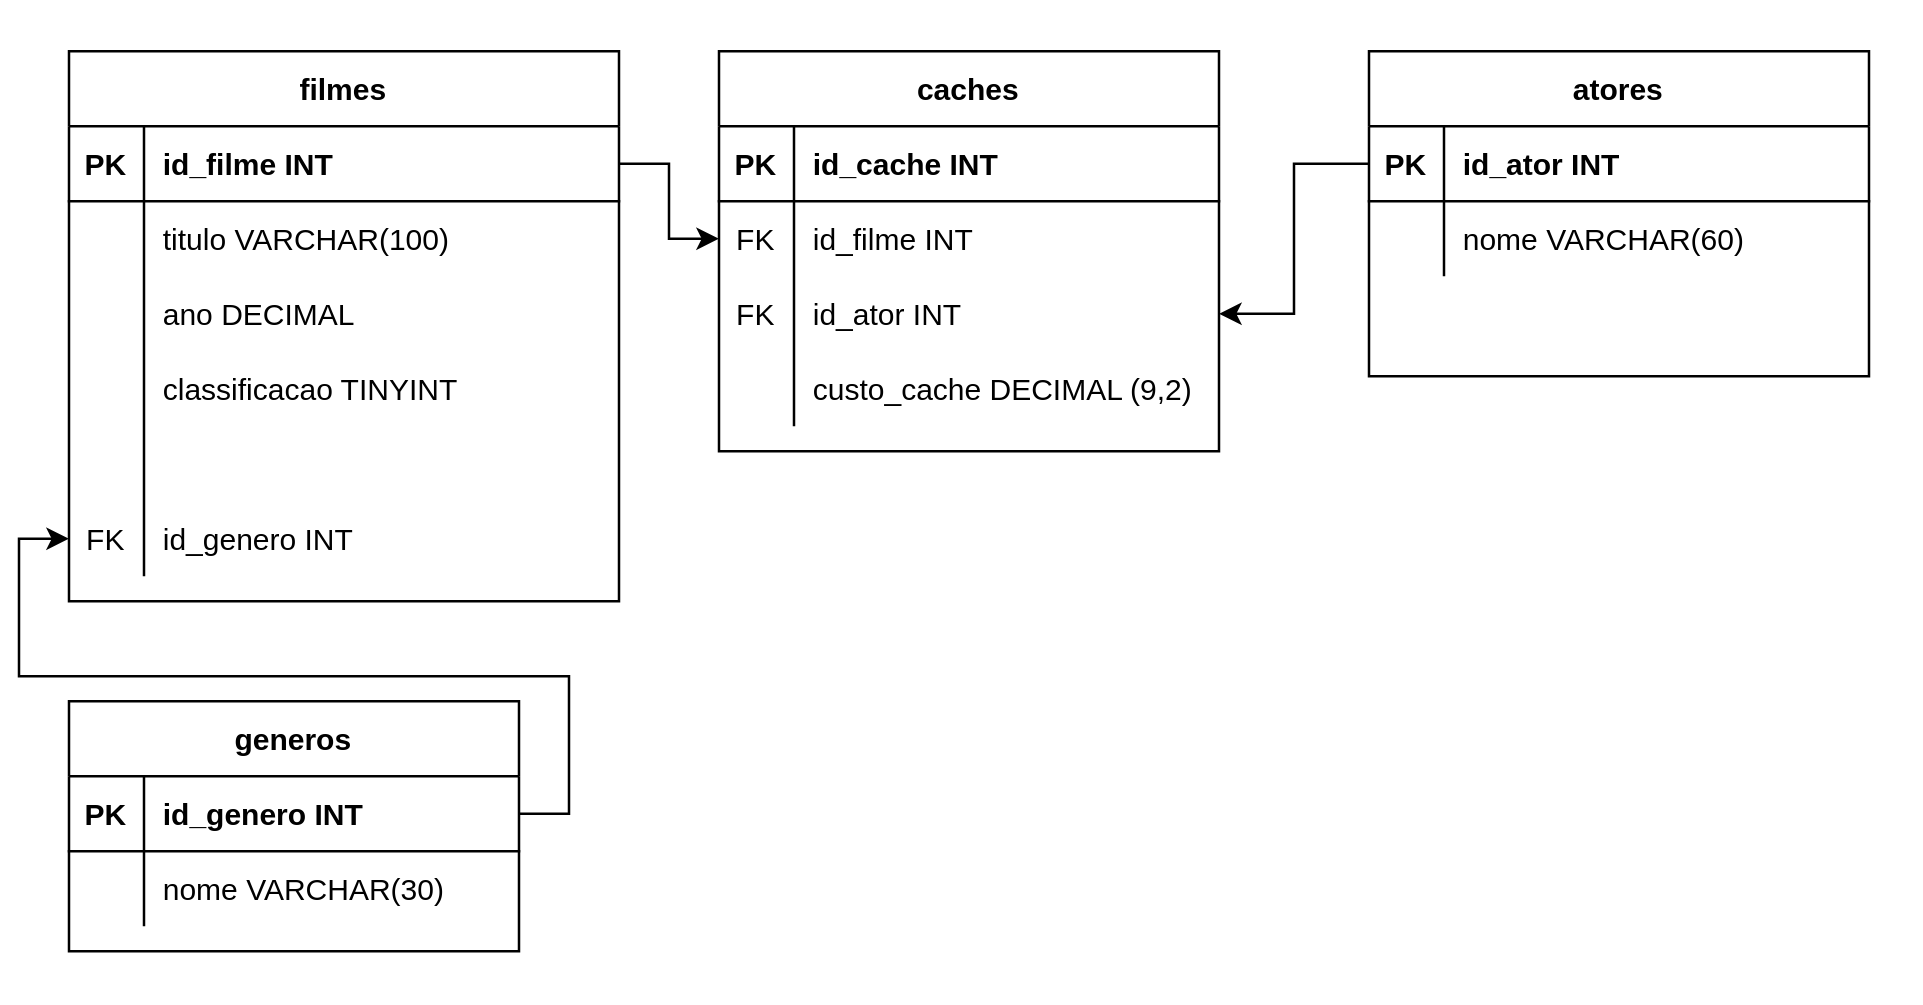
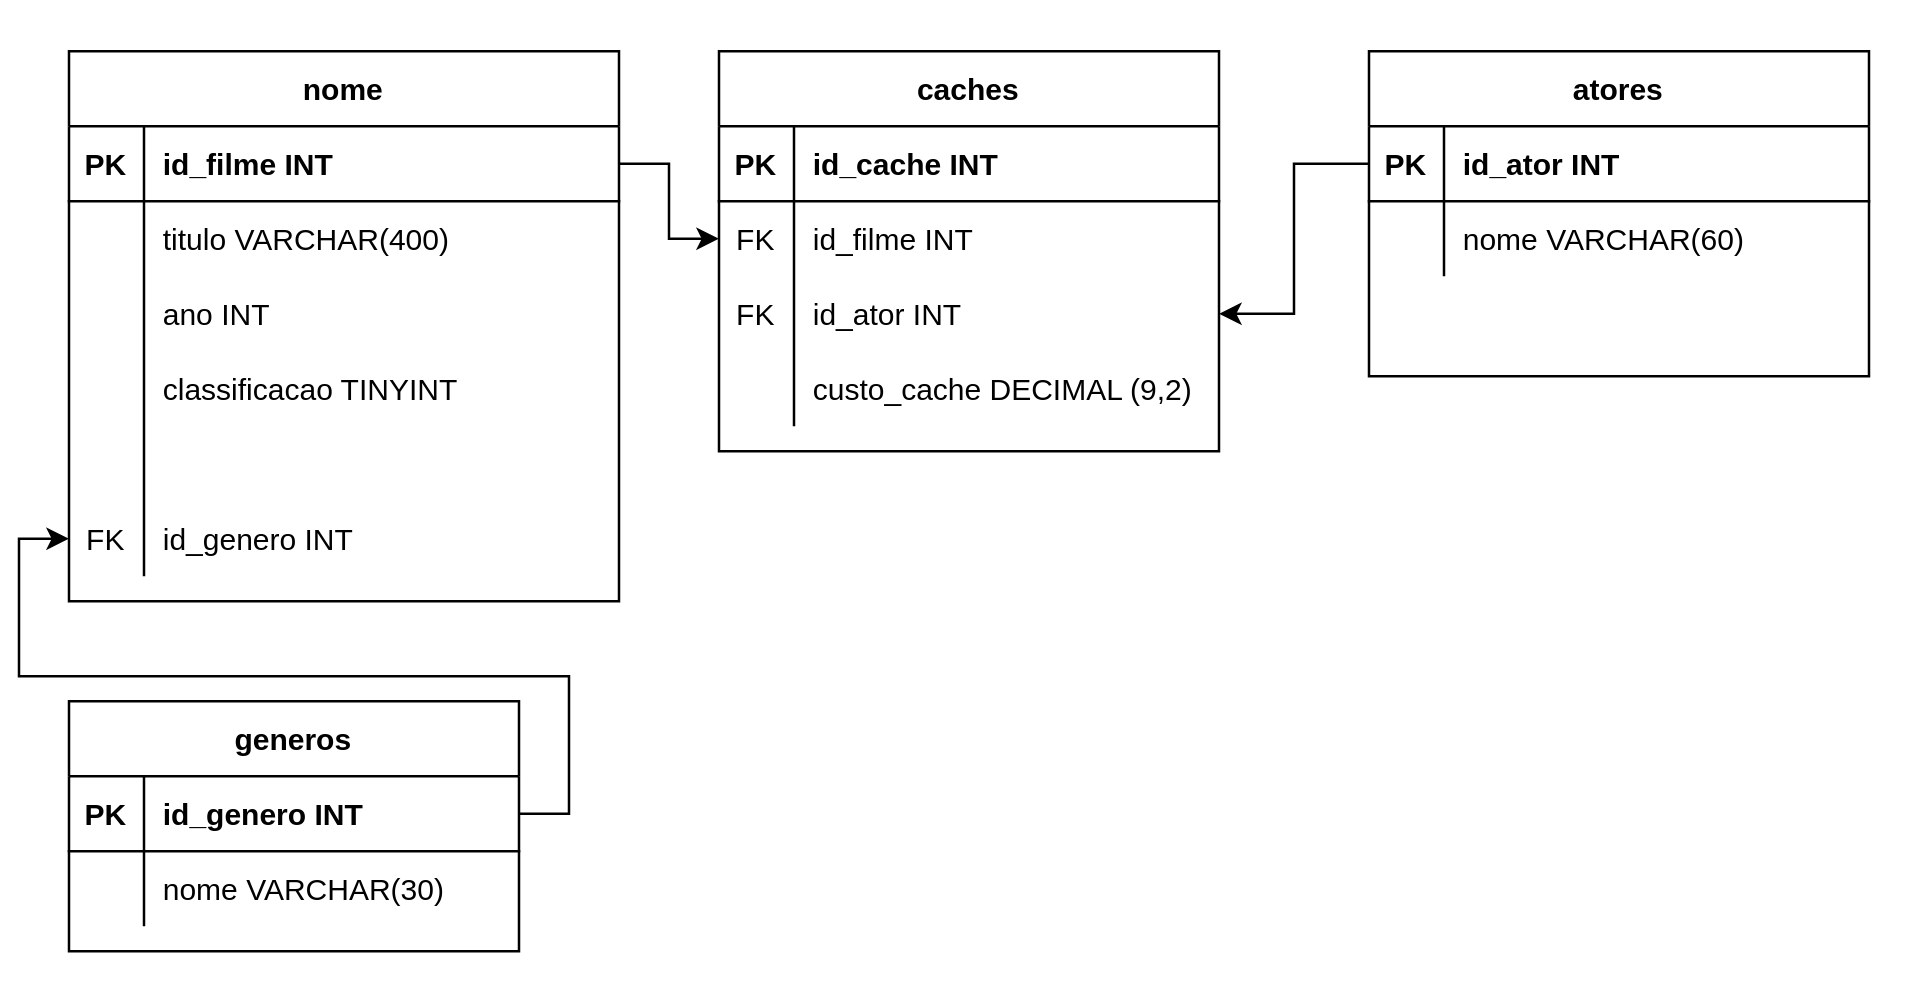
- <mxCell id="2" value="filmes" style="shape=table;startSize=30;container=1;collapsible=1;childLayout=tableLayout;fixedRows=1;rowLines=0;fontStyle=1;align=center;resizeLast=1;" vertex="1" parent="1"><mxGeometry x="20" y="20" width="220" height="220" as="geometry" /></mxCell>
+ <mxCell id="2" value="nome" style="shape=table;startSize=30;container=1;collapsible=1;childLayout=tableLayout;fixedRows=1;rowLines=0;fontStyle=1;align=center;resizeLast=1;" vertex="1" parent="1"><mxGeometry x="20" y="20" width="220" height="220" as="geometry" /></mxCell>
- <mxCell id="8" value="titulo VARCHAR(100)" style="shape=partialRectangle;connectable=0;fillColor=none;top=0;left=0;bottom=0;right=0;align=left;spacingLeft=6;overflow=hidden;" vertex="1" parent="6"><mxGeometry x="30" width="190" height="30" as="geometry" /></mxCell>
+ <mxCell id="8" value="titulo VARCHAR(400)" style="shape=partialRectangle;connectable=0;fillColor=none;top=0;left=0;bottom=0;right=0;align=left;spacingLeft=6;overflow=hidden;" vertex="1" parent="6"><mxGeometry x="30" width="190" height="30" as="geometry" /></mxCell>
- <mxCell id="11" value="ano DECIMAL" style="shape=partialRectangle;connectable=0;fillColor=none;top=0;left=0;bottom=0;right=0;align=left;spacingLeft=6;overflow=hidden;" vertex="1" parent="9"><mxGeometry x="30" width="190" height="30" as="geometry" /></mxCell>
+ <mxCell id="11" value="ano INT" style="shape=partialRectangle;connectable=0;fillColor=none;top=0;left=0;bottom=0;right=0;align=left;spacingLeft=6;overflow=hidden;" vertex="1" parent="9"><mxGeometry x="30" width="190" height="30" as="geometry" /></mxCell>
